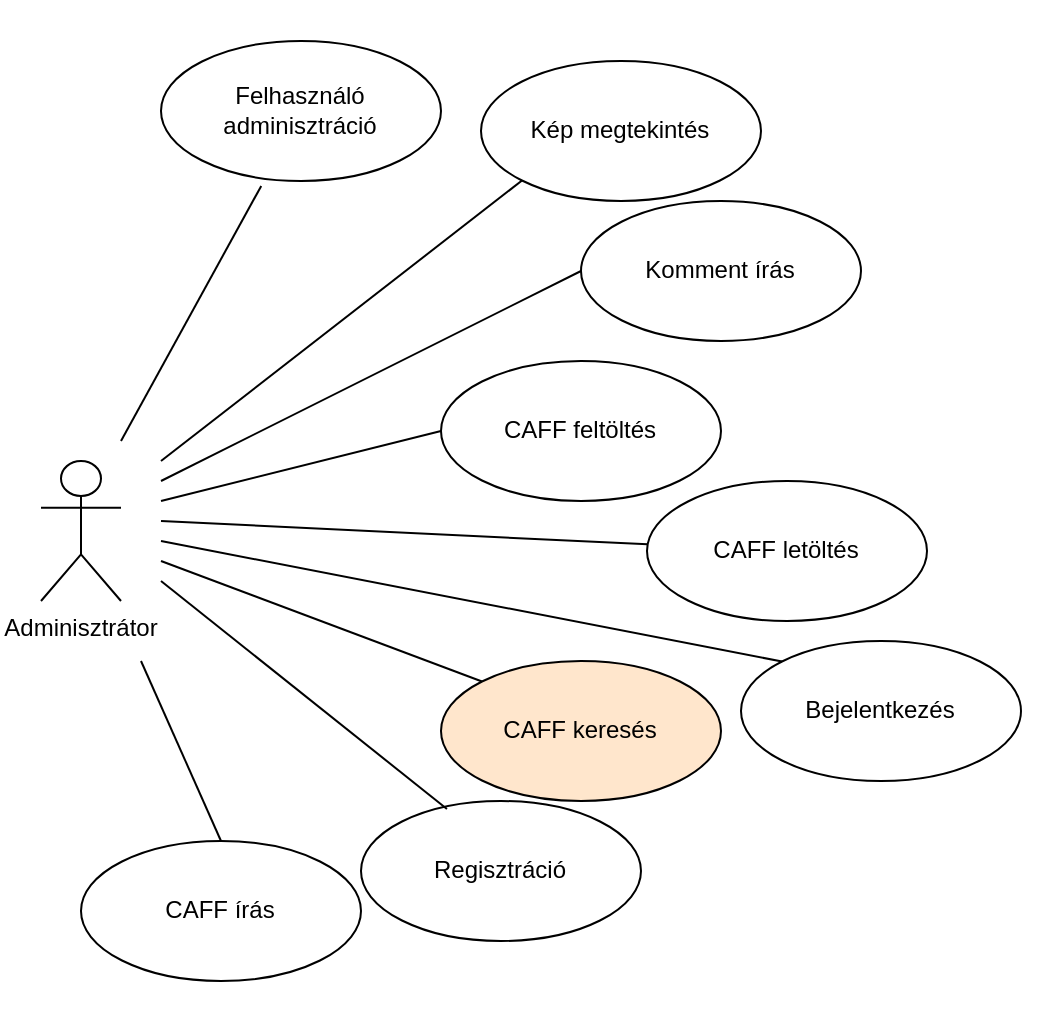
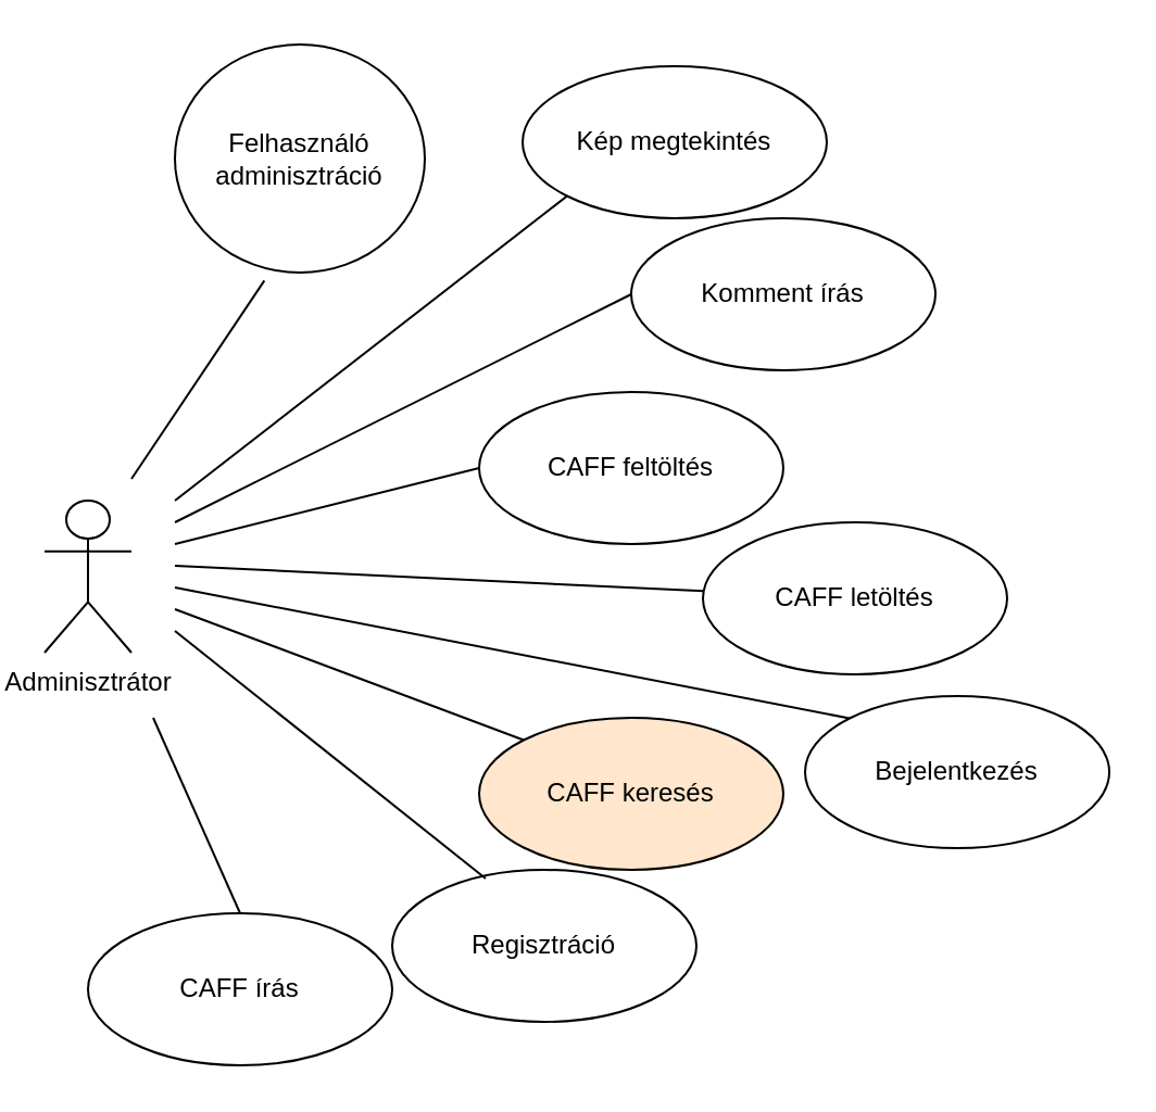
- <mxCell id="17" value="&lt;div&gt;Felhasználó&lt;/div&gt;&lt;div&gt;adminisztráció&lt;br&gt;&lt;/div&gt;" style="ellipse;whiteSpace=wrap;html=1;" vertex="1" parent="1"><mxGeometry x="80" width="140" height="70" as="geometry" y="20" /></mxCell>
+ <mxCell id="17" value="&lt;div&gt;Felhasználó&lt;/div&gt;&lt;div&gt;adminisztráció&lt;br&gt;&lt;/div&gt;" style="ellipse;whiteSpace=wrap;html=1;" vertex="1" parent="1"><mxGeometry x="80" y="20" width="115" height="105" as="geometry" /></mxCell>
